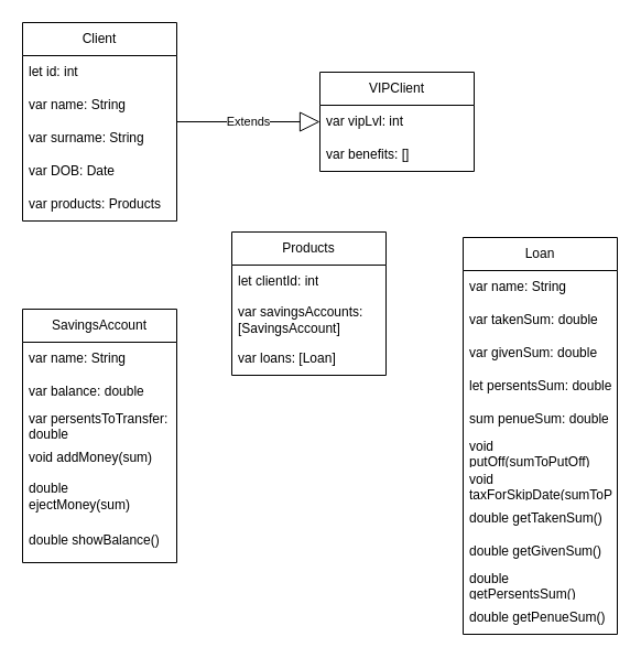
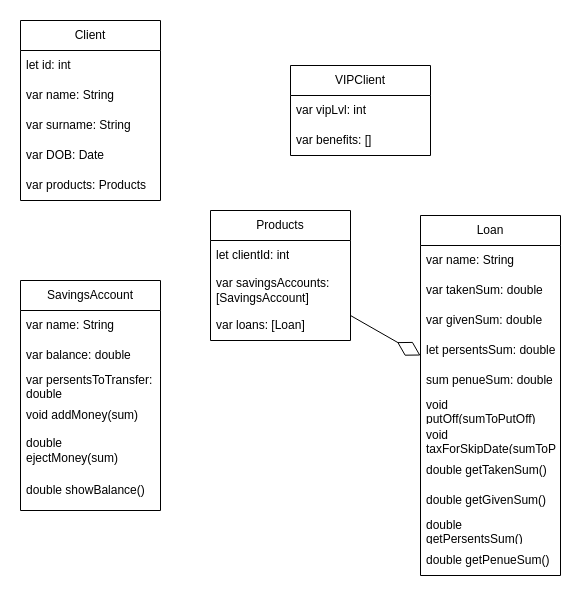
- <mxCell id="35" value="Extends" style="endArrow=block;endSize=16;endFill=0;html=1;rounded=0;" edge="1" parent="1" source="2" target="8"><mxGeometry width="160" relative="1" as="geometry"><mxPoint x="-70" y="430" as="sourcePoint" /><mxPoint x="90" y="430" as="targetPoint" /></mxGeometry></mxCell>
+ <mxCell id="34" value="" style="endArrow=diamondThin;endFill=0;endSize=24;html=1;rounded=0;" edge="1" parent="1" source="18" target="22"><mxGeometry width="160" relative="1" as="geometry"><mxPoint x="240" y="150" as="sourcePoint" /><mxPoint x="290" y="160" as="targetPoint" /></mxGeometry></mxCell>
